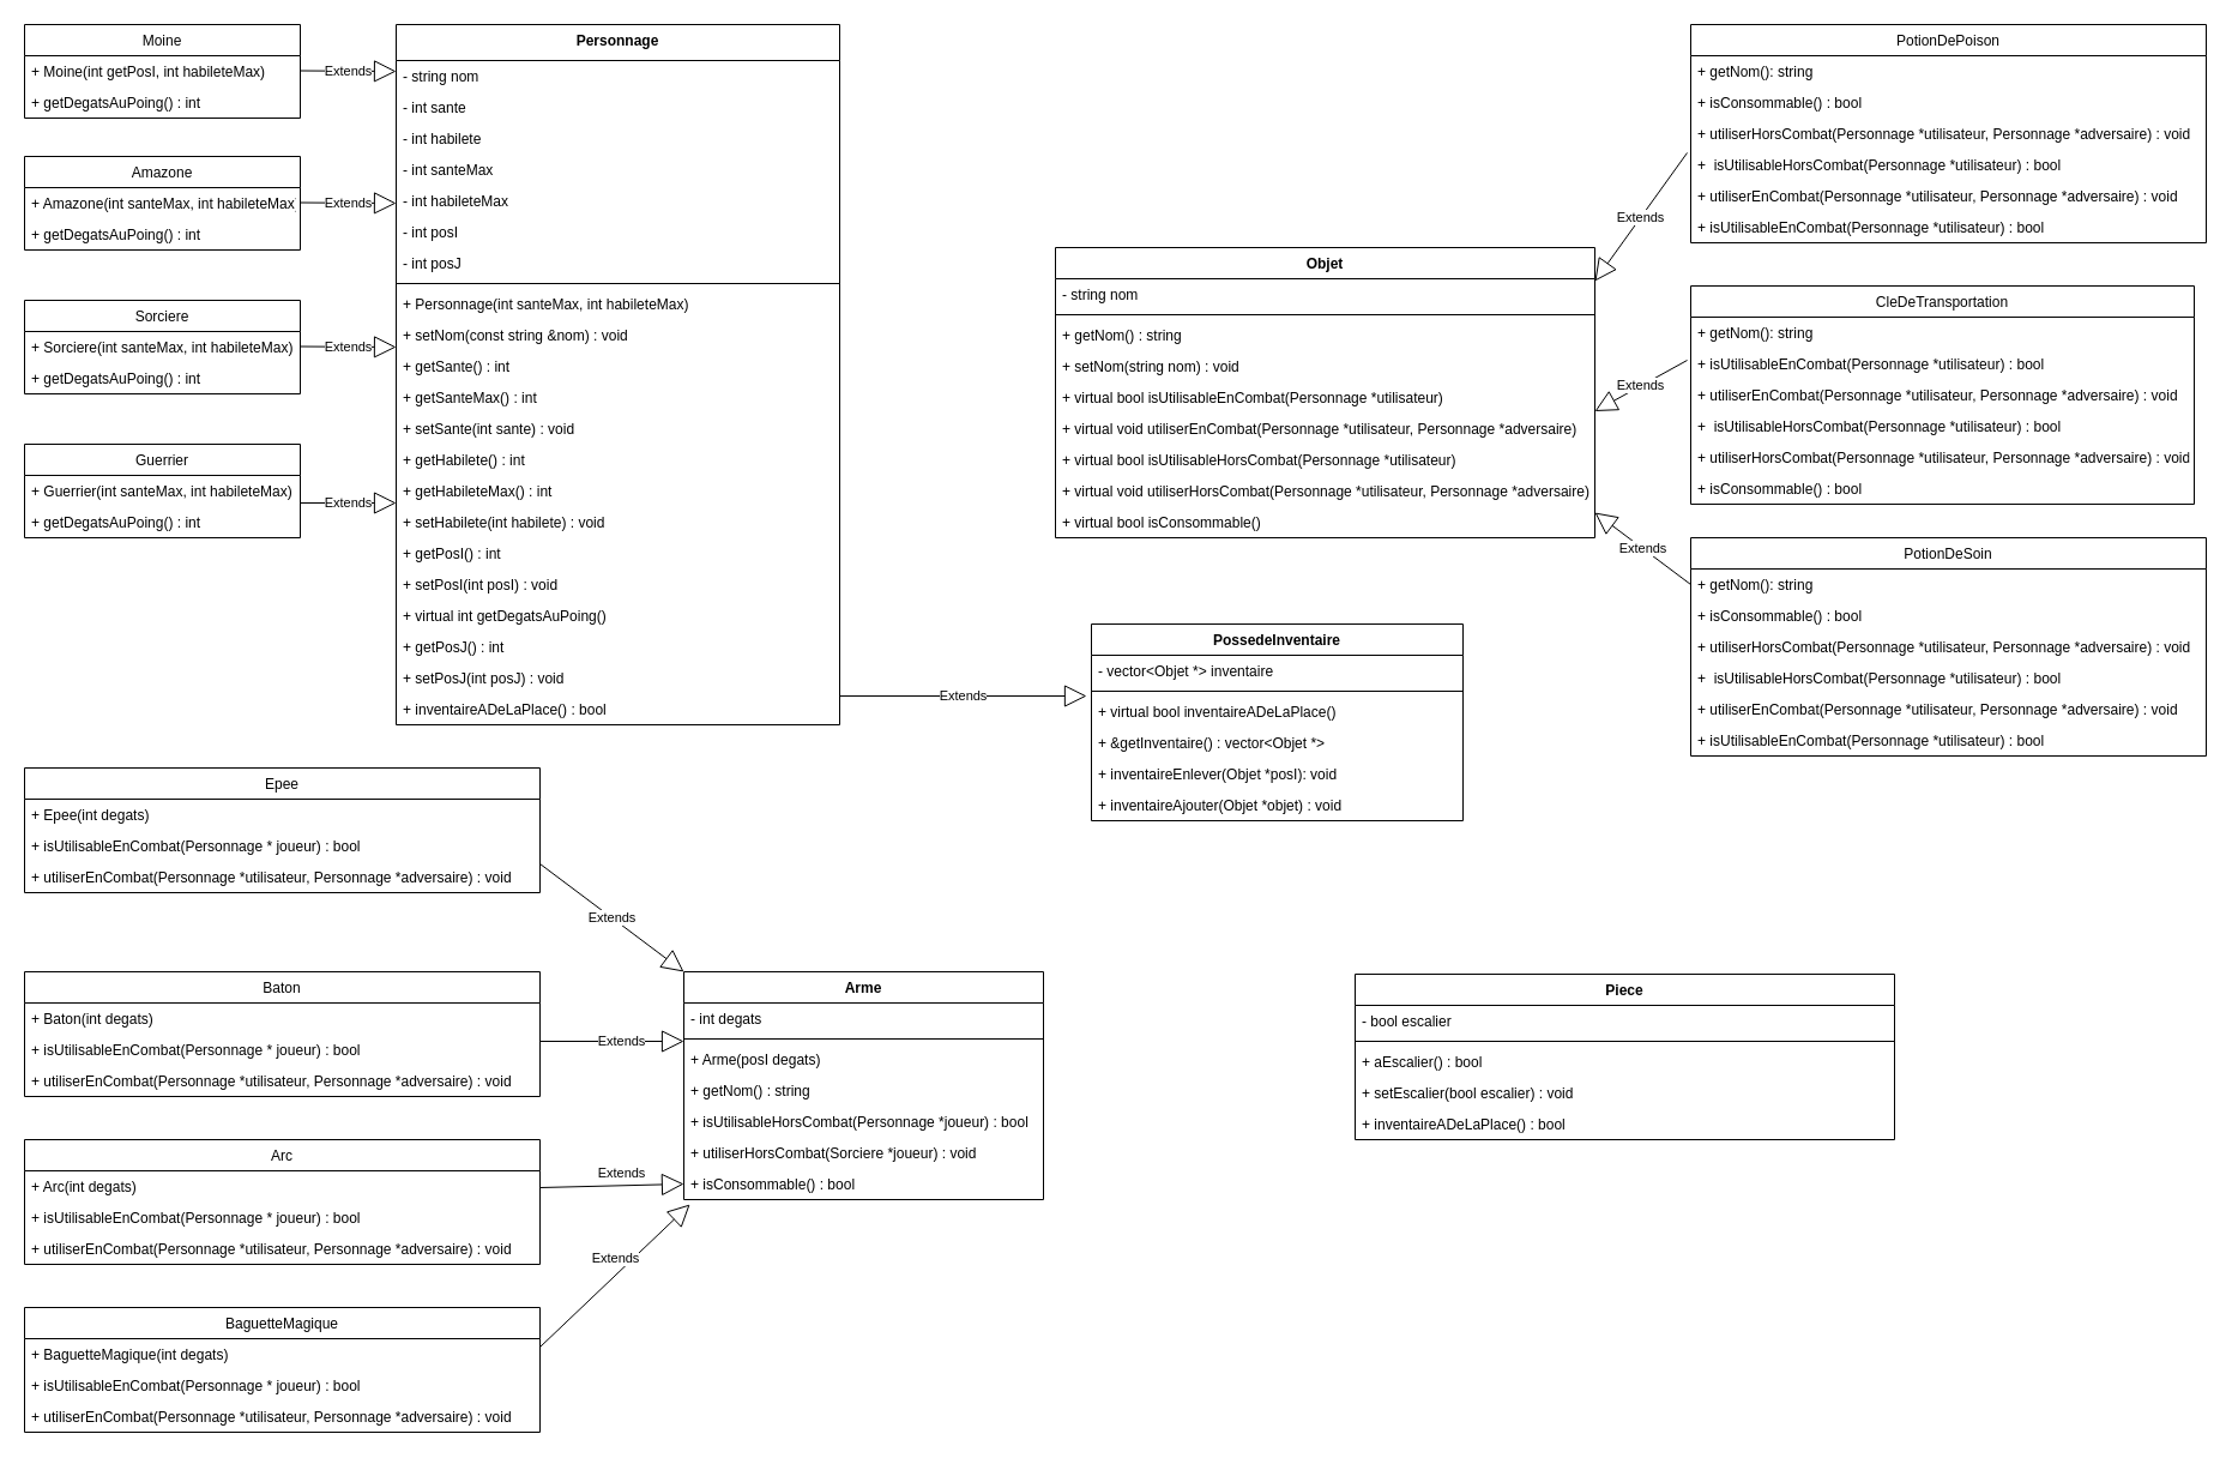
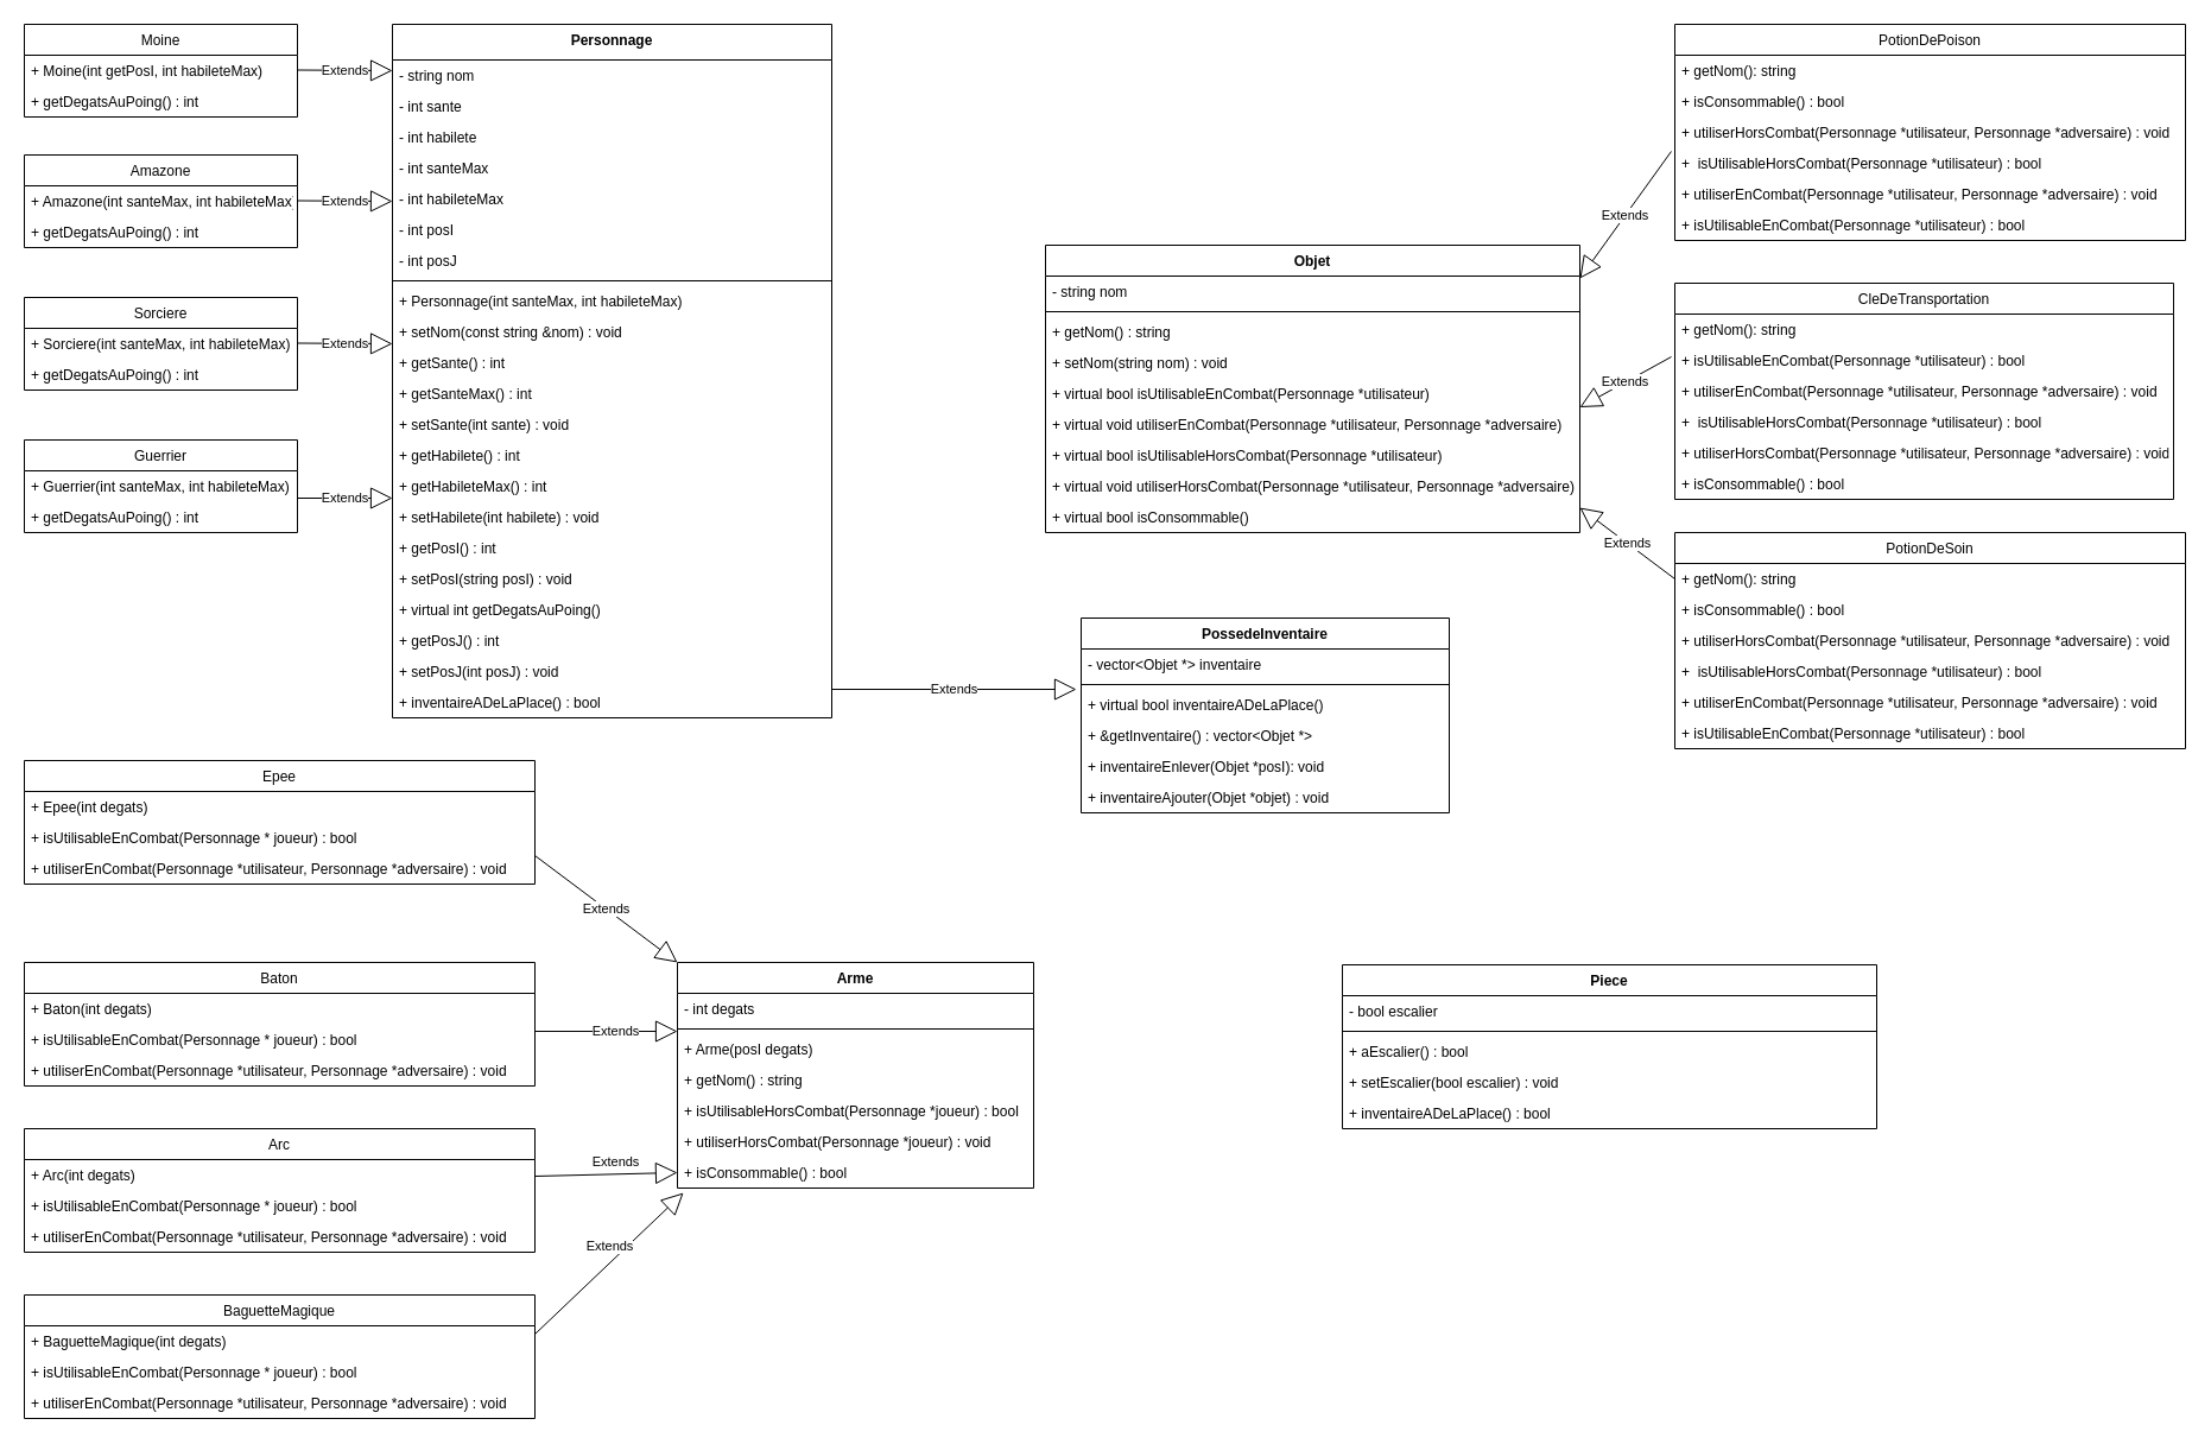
- <mxCell id="72" value="+ setPosI(int posI) : void" style="text;strokeColor=none;fillColor=none;align=left;verticalAlign=top;spacingLeft=4;spacingRight=4;overflow=hidden;rotatable=0;points=[[0,0.5],[1,0.5]];portConstraint=eastwest;" vertex="1" parent="54"><mxGeometry y="454" width="370" height="26" as="geometry" /></mxCell>
+ <mxCell id="72" value="+ setPosI(string posI) : void" style="text;strokeColor=none;fillColor=none;align=left;verticalAlign=top;spacingLeft=4;spacingRight=4;overflow=hidden;rotatable=0;points=[[0,0.5],[1,0.5]];portConstraint=eastwest;" vertex="1" parent="54"><mxGeometry y="454" width="370" height="26" as="geometry" /></mxCell>
- <mxCell id="18" value="+ utiliserHorsCombat(Sorciere *joueur) : void" style="text;strokeColor=none;fillColor=none;align=left;verticalAlign=top;spacingLeft=4;spacingRight=4;overflow=hidden;rotatable=0;points=[[0,0.5],[1,0.5]];portConstraint=eastwest;" vertex="1" parent="12"><mxGeometry y="138" width="300" height="26" as="geometry" /></mxCell>
+ <mxCell id="18" value="+ utiliserHorsCombat(Personnage *joueur) : void" style="text;strokeColor=none;fillColor=none;align=left;verticalAlign=top;spacingLeft=4;spacingRight=4;overflow=hidden;rotatable=0;points=[[0,0.5],[1,0.5]];portConstraint=eastwest;" vertex="1" parent="12"><mxGeometry y="138" width="300" height="26" as="geometry" /></mxCell>
